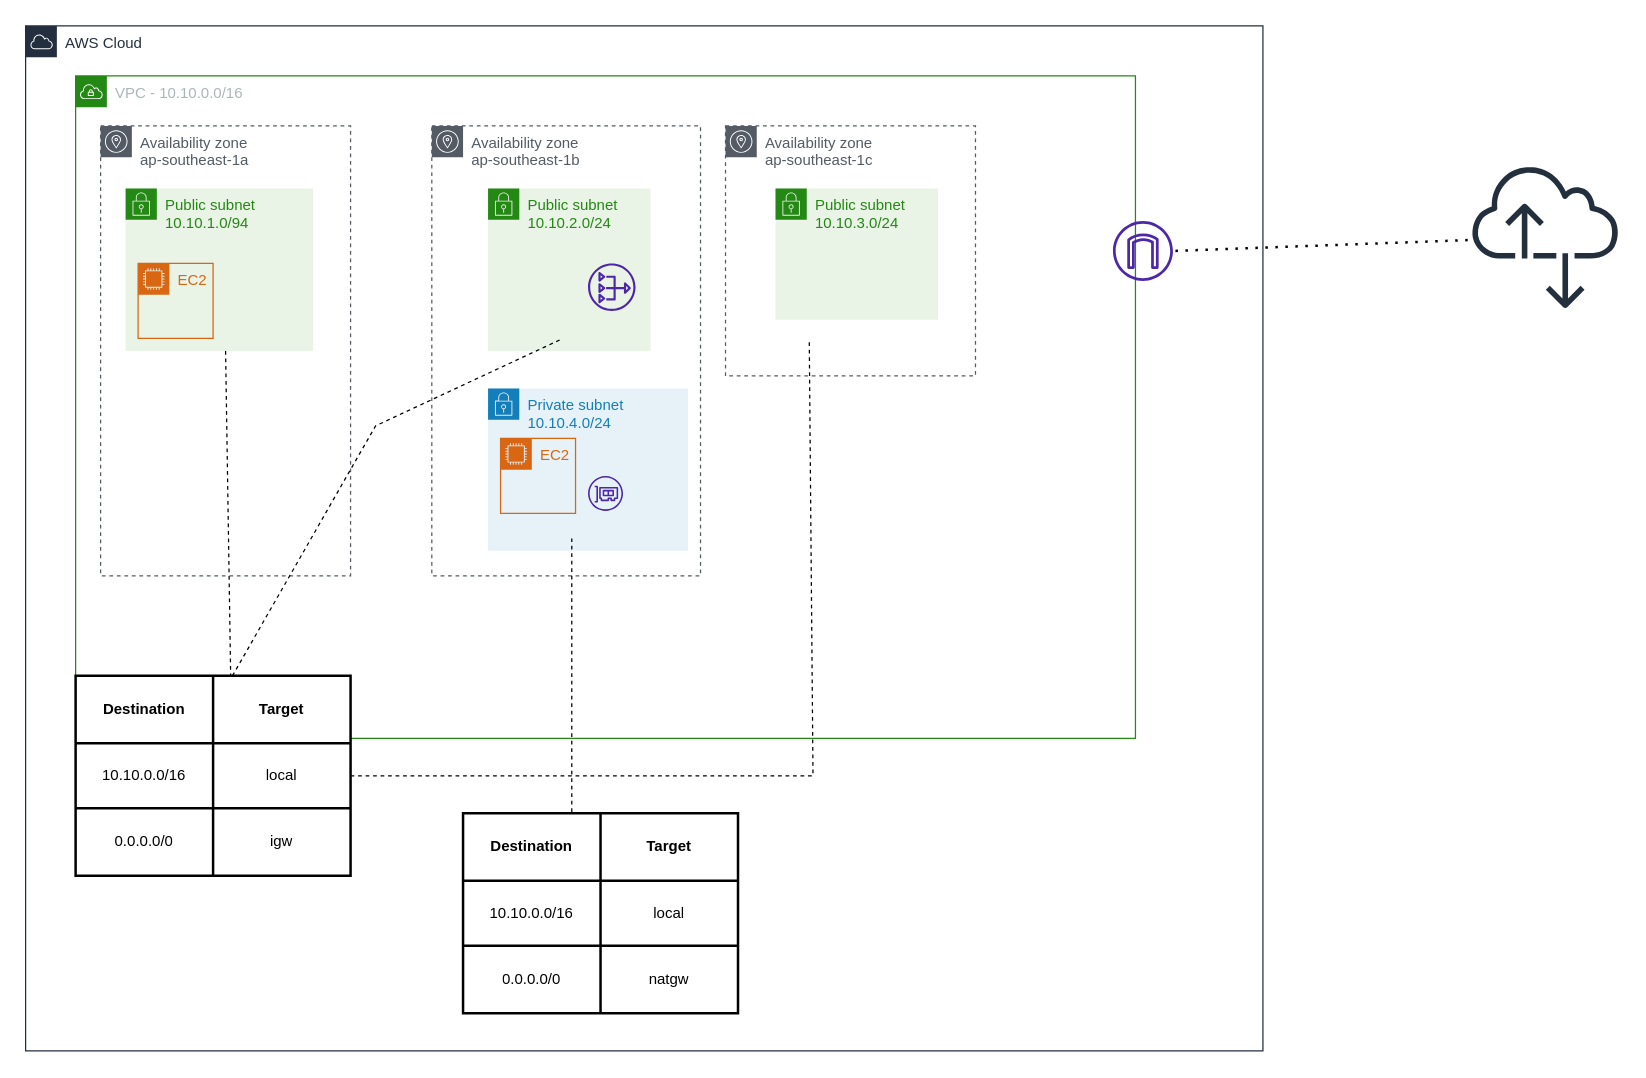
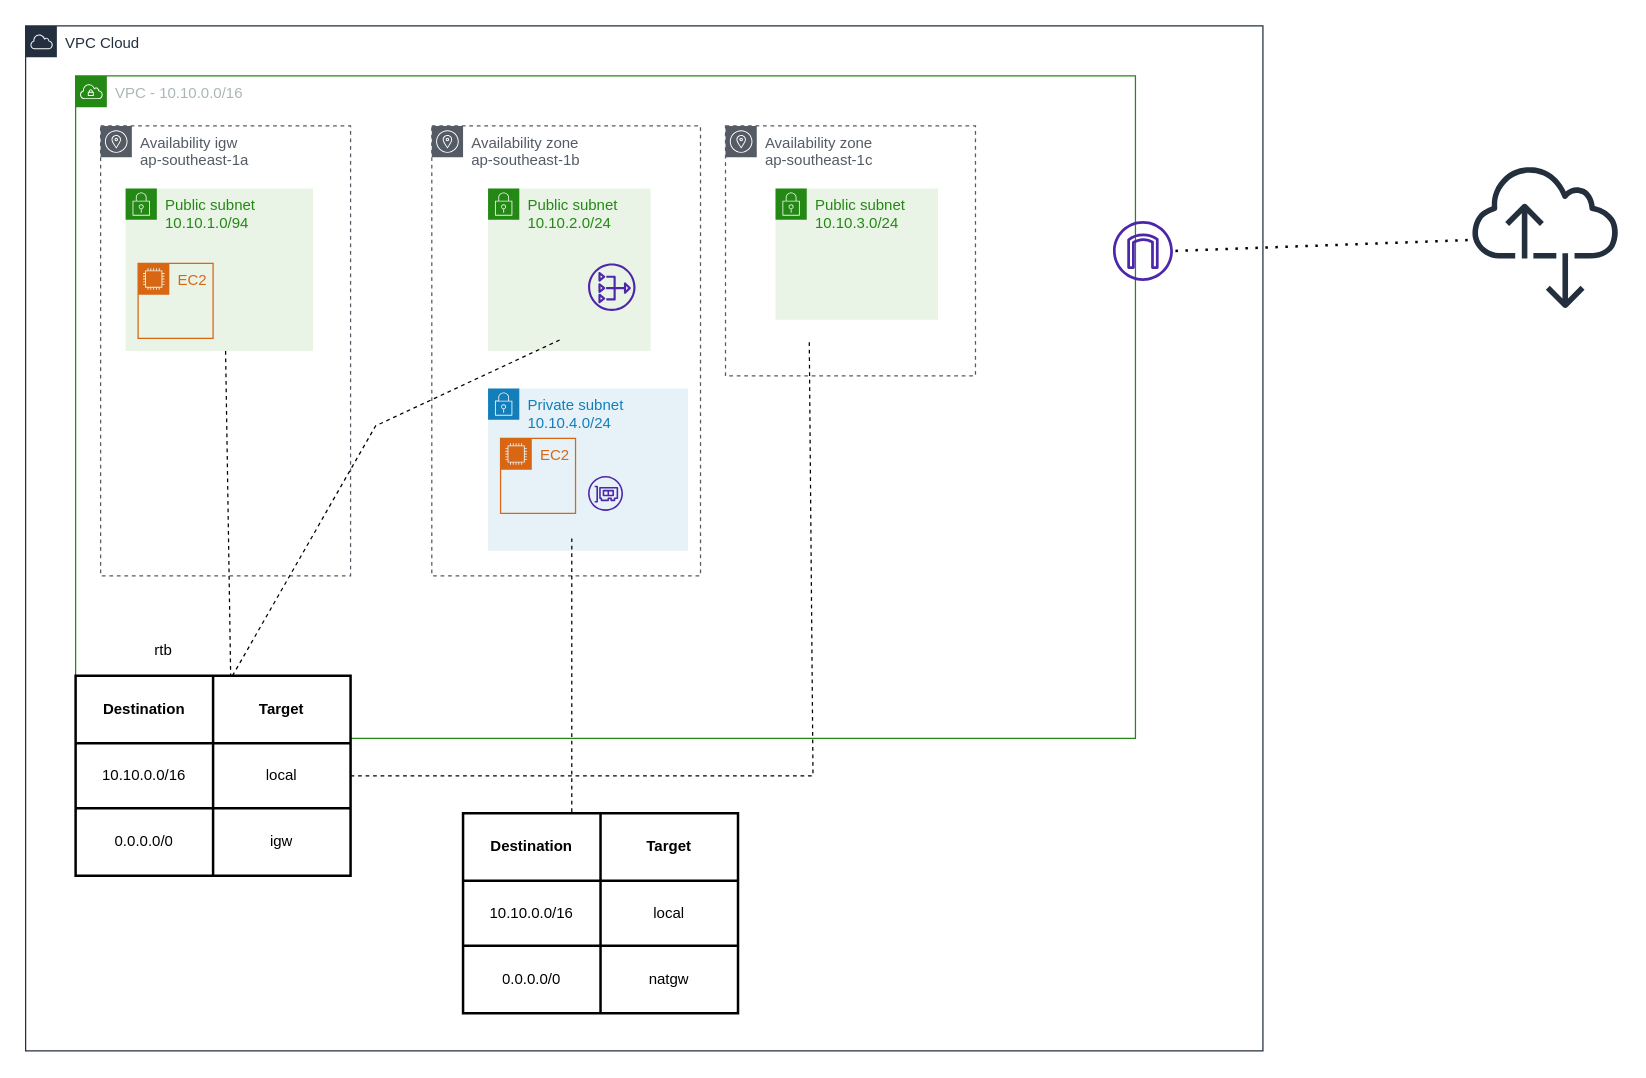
- <mxCell id="2" value="AWS Cloud" style="points=[[0,0],[0.25,0],[0.5,0],[0.75,0],[1,0],[1,0.25],[1,0.5],[1,0.75],[1,1],[0.75,1],[0.5,1],[0.25,1],[0,1],[0,0.75],[0,0.5],[0,0.25]];outlineConnect=0;gradientColor=none;html=1;whiteSpace=wrap;fontSize=12;fontStyle=0;container=1;pointerEvents=0;collapsible=0;recursiveResize=0;shape=mxgraph.aws4.group;grIcon=mxgraph.aws4.group_aws_cloud;strokeColor=#232F3E;fillColor=none;verticalAlign=top;align=left;spacingLeft=30;fontColor=#232F3E;dashed=0;" parent="1" vertex="1"><mxGeometry x="20" y="20" width="990" height="820" as="geometry" /></mxCell>
+ <mxCell id="2" value="VPC Cloud" style="points=[[0,0],[0.25,0],[0.5,0],[0.75,0],[1,0],[1,0.25],[1,0.5],[1,0.75],[1,1],[0.75,1],[0.5,1],[0.25,1],[0,1],[0,0.75],[0,0.5],[0,0.25]];outlineConnect=0;gradientColor=none;html=1;whiteSpace=wrap;fontSize=12;fontStyle=0;container=1;pointerEvents=0;collapsible=0;recursiveResize=0;shape=mxgraph.aws4.group;grIcon=mxgraph.aws4.group_aws_cloud;strokeColor=#232F3E;fillColor=none;verticalAlign=top;align=left;spacingLeft=30;fontColor=#232F3E;dashed=0;" parent="1" vertex="1"><mxGeometry x="20" y="20" width="990" height="820" as="geometry" /></mxCell>
- <mxCell id="4" value="Availability zone&lt;br&gt;ap-southeast-1a" style="sketch=0;outlineConnect=0;gradientColor=none;html=1;whiteSpace=wrap;fontSize=12;fontStyle=0;shape=mxgraph.aws4.group;grIcon=mxgraph.aws4.group_availability_zone;strokeColor=#545B64;fillColor=none;verticalAlign=top;align=left;spacingLeft=30;fontColor=#545B64;dashed=1;" parent="3" vertex="1"><mxGeometry x="20" y="40" width="200" height="360" as="geometry" /></mxCell>
+ <mxCell id="4" value="Availability igw&lt;br&gt;ap-southeast-1a" style="sketch=0;outlineConnect=0;gradientColor=none;html=1;whiteSpace=wrap;fontSize=12;fontStyle=0;shape=mxgraph.aws4.group;grIcon=mxgraph.aws4.group_availability_zone;strokeColor=#545B64;fillColor=none;verticalAlign=top;align=left;spacingLeft=30;fontColor=#545B64;dashed=1;" parent="3" vertex="1"><mxGeometry x="20" y="40" width="200" height="360" as="geometry" /></mxCell>
+ <mxCell id="31" value="rtb" style="text;html=1;align=center;verticalAlign=middle;resizable=0;points=[];autosize=1;strokeColor=none;fillColor=none;" parent="1" vertex="1"><mxGeometry x="110" y="505" width="40" height="30" as="geometry" /></mxCell>
